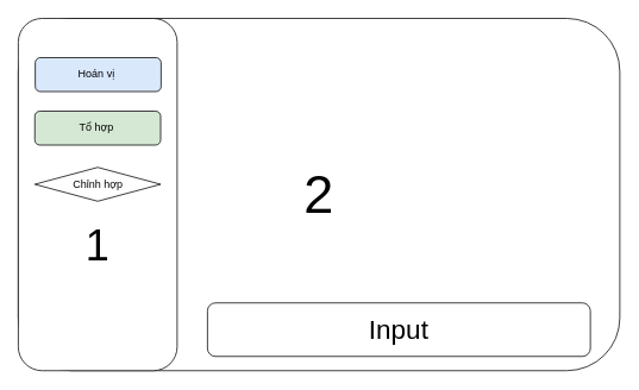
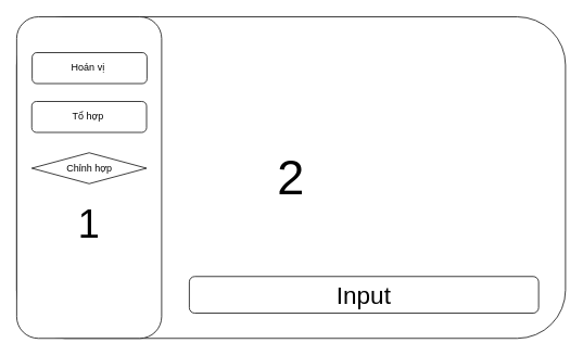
- <mxCell id="4" value="Hoán vị&amp;nbsp;" style="rounded=1;whiteSpace=wrap;html=1;fillColor=#dae8fc;" vertex="1" parent="1"><mxGeometry x="39" y="64" width="141" height="38" as="geometry" /></mxCell>
+ <mxCell id="4" value="Hoán vị&amp;nbsp;" style="rounded=1;whiteSpace=wrap;html=1;" vertex="1" parent="1"><mxGeometry x="39" y="64" width="141" height="38" as="geometry" /></mxCell>
- <mxCell id="5" value="Tổ hợp&amp;nbsp;" style="rounded=1;whiteSpace=wrap;html=1;fillColor=#d5e8d4;" vertex="1" parent="1"><mxGeometry x="38.5" y="124" width="141" height="38" as="geometry" /></mxCell>
+ <mxCell id="5" value="Tổ hợp&amp;nbsp;" style="rounded=1;whiteSpace=wrap;html=1;" vertex="1" parent="1"><mxGeometry x="38.5" y="124" width="141" height="38" as="geometry" /></mxCell>
- <mxCell id="7" value="&lt;font style=&quot;font-size: 30px;&quot;&gt;Input&lt;/font&gt;" style="rounded=1;whiteSpace=wrap;html=1;" vertex="1" parent="1"><mxGeometry x="232" y="339" width="429" height="60" as="geometry" /></mxCell>
+ <mxCell id="7" value="&lt;font style=&quot;font-size: 30px;&quot;&gt;Input&lt;/font&gt;" style="rounded=1;whiteSpace=wrap;html=1;" vertex="1" parent="1"><mxGeometry x="232" y="339" width="429" height="45" as="geometry" /></mxCell>
